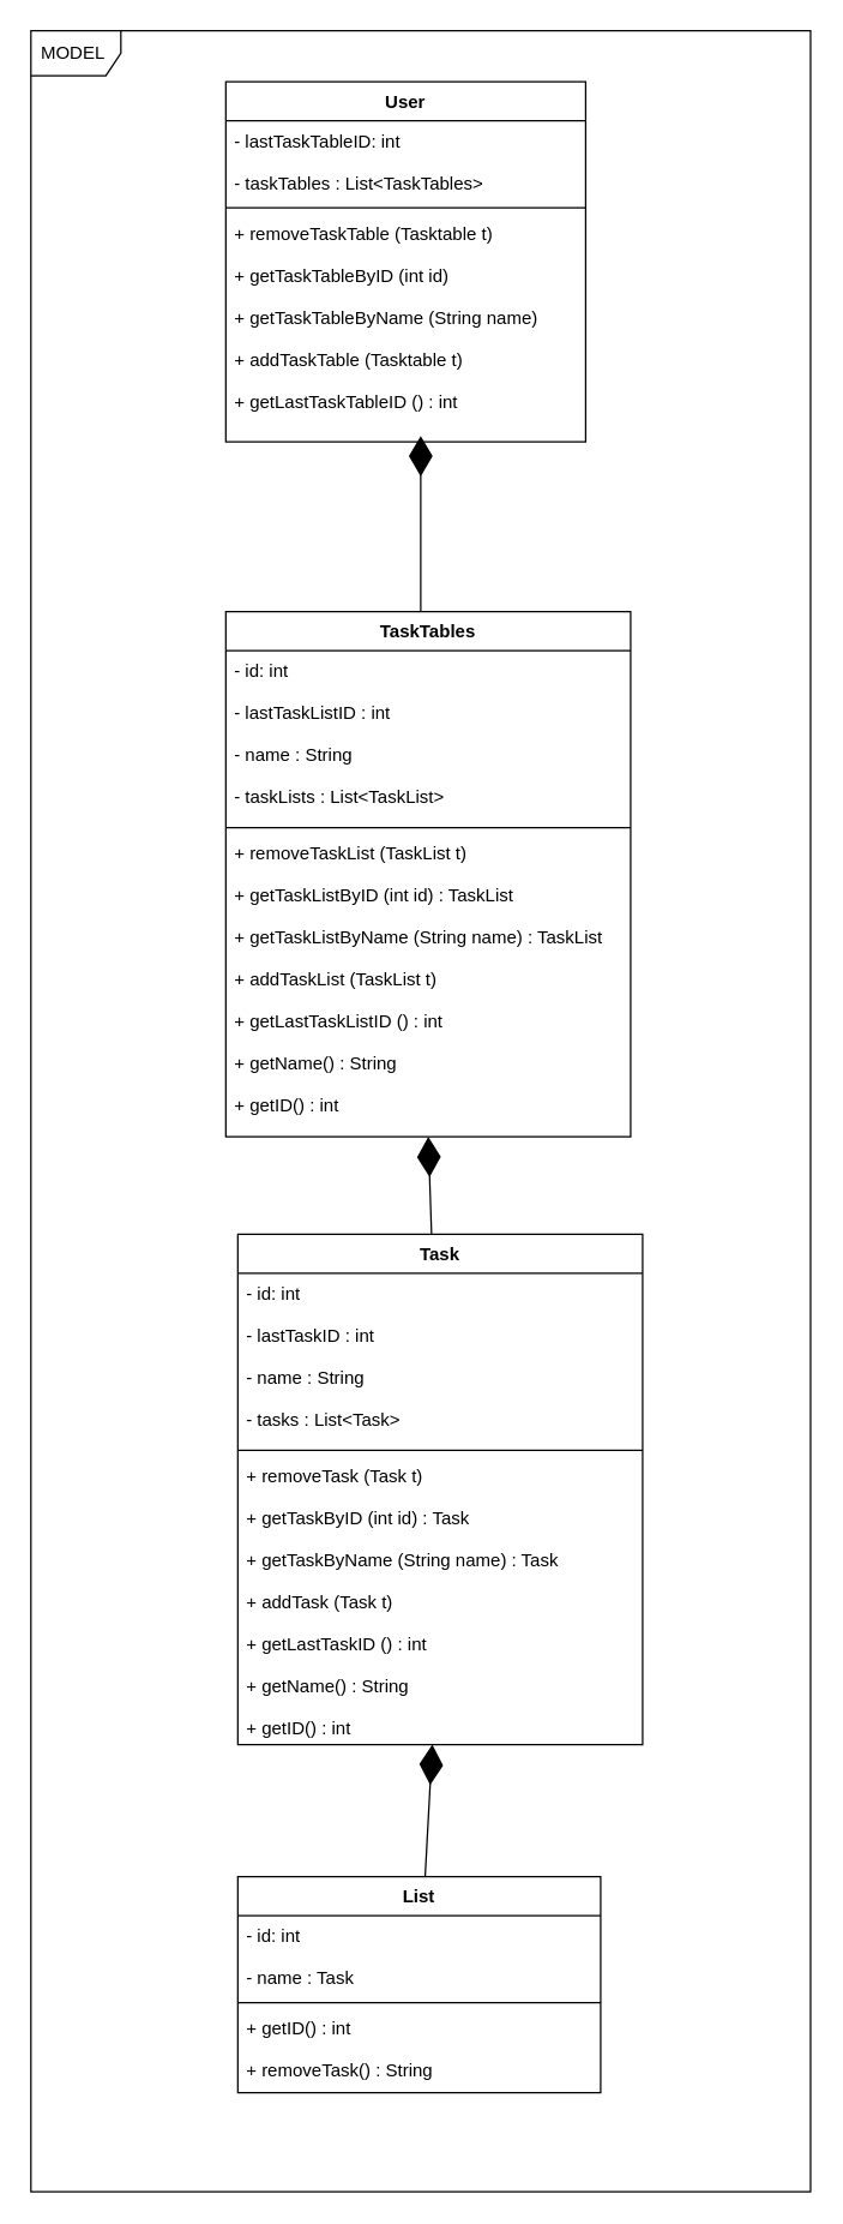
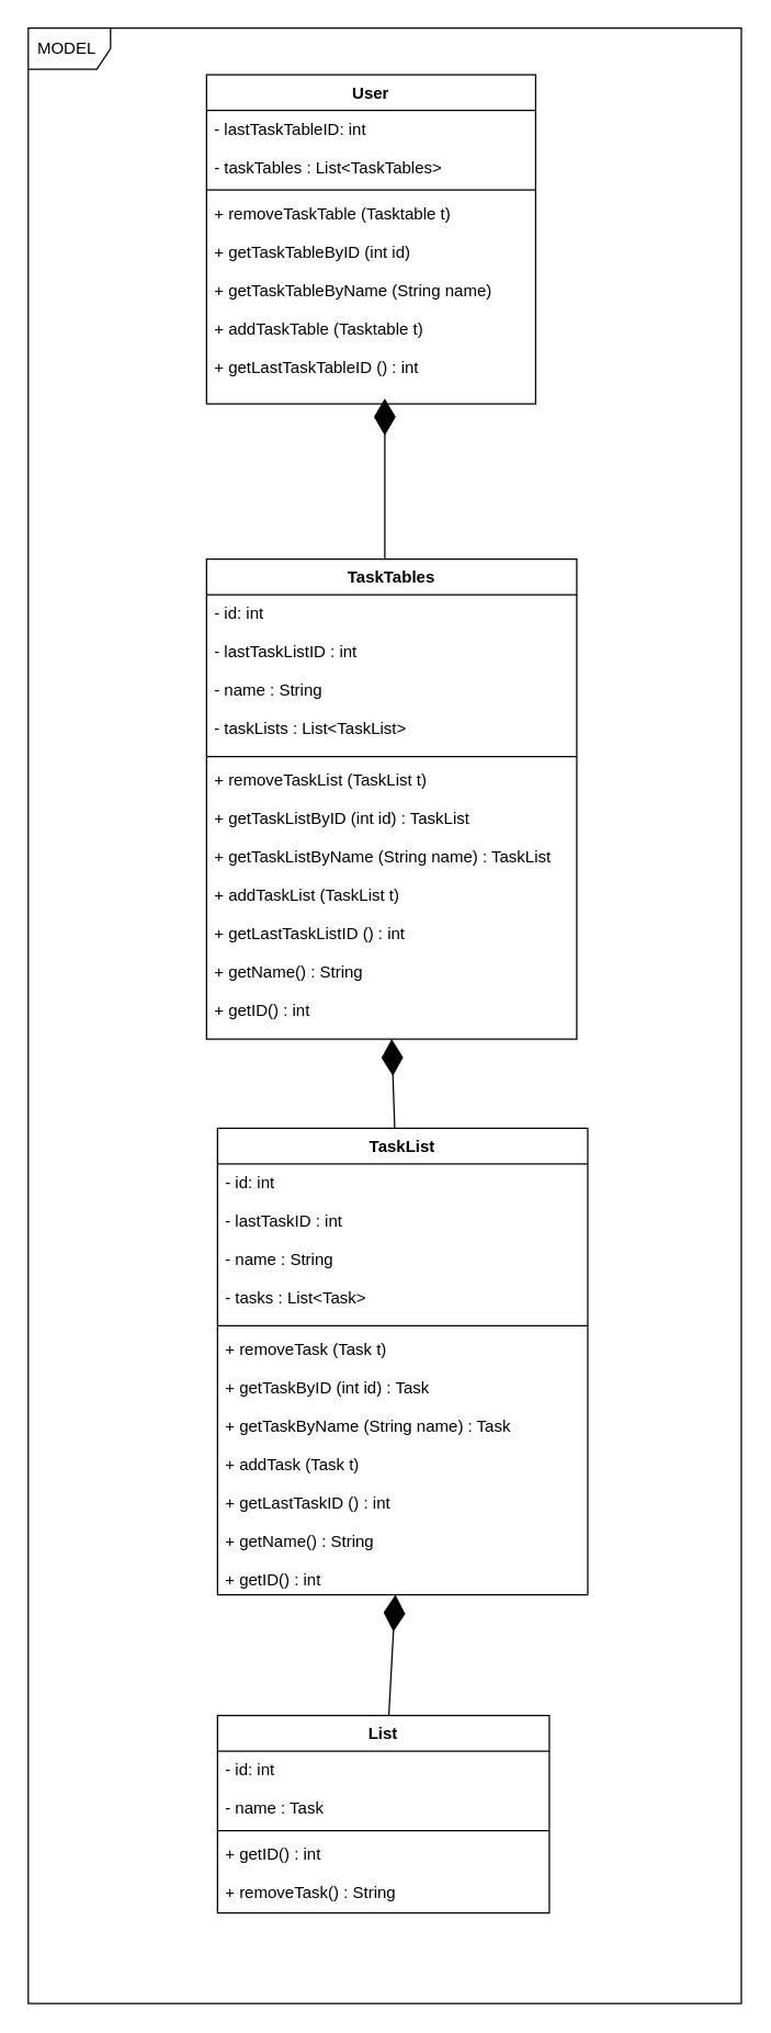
- <mxCell id="11" value="Task&#10;" style="swimlane;fontStyle=1;align=center;verticalAlign=top;childLayout=stackLayout;horizontal=1;startSize=26;horizontalStack=0;resizeParent=1;resizeParentMax=0;resizeLast=0;collapsible=1;marginBottom=0;" vertex="1" parent="1"><mxGeometry x="158" y="822" width="270" height="340" as="geometry" /></mxCell>
+ <mxCell id="11" value="TaskList&#10;" style="swimlane;fontStyle=1;align=center;verticalAlign=top;childLayout=stackLayout;horizontal=1;startSize=26;horizontalStack=0;resizeParent=1;resizeParentMax=0;resizeLast=0;collapsible=1;marginBottom=0;" vertex="1" parent="1"><mxGeometry x="158" y="822" width="270" height="340" as="geometry" /></mxCell>
